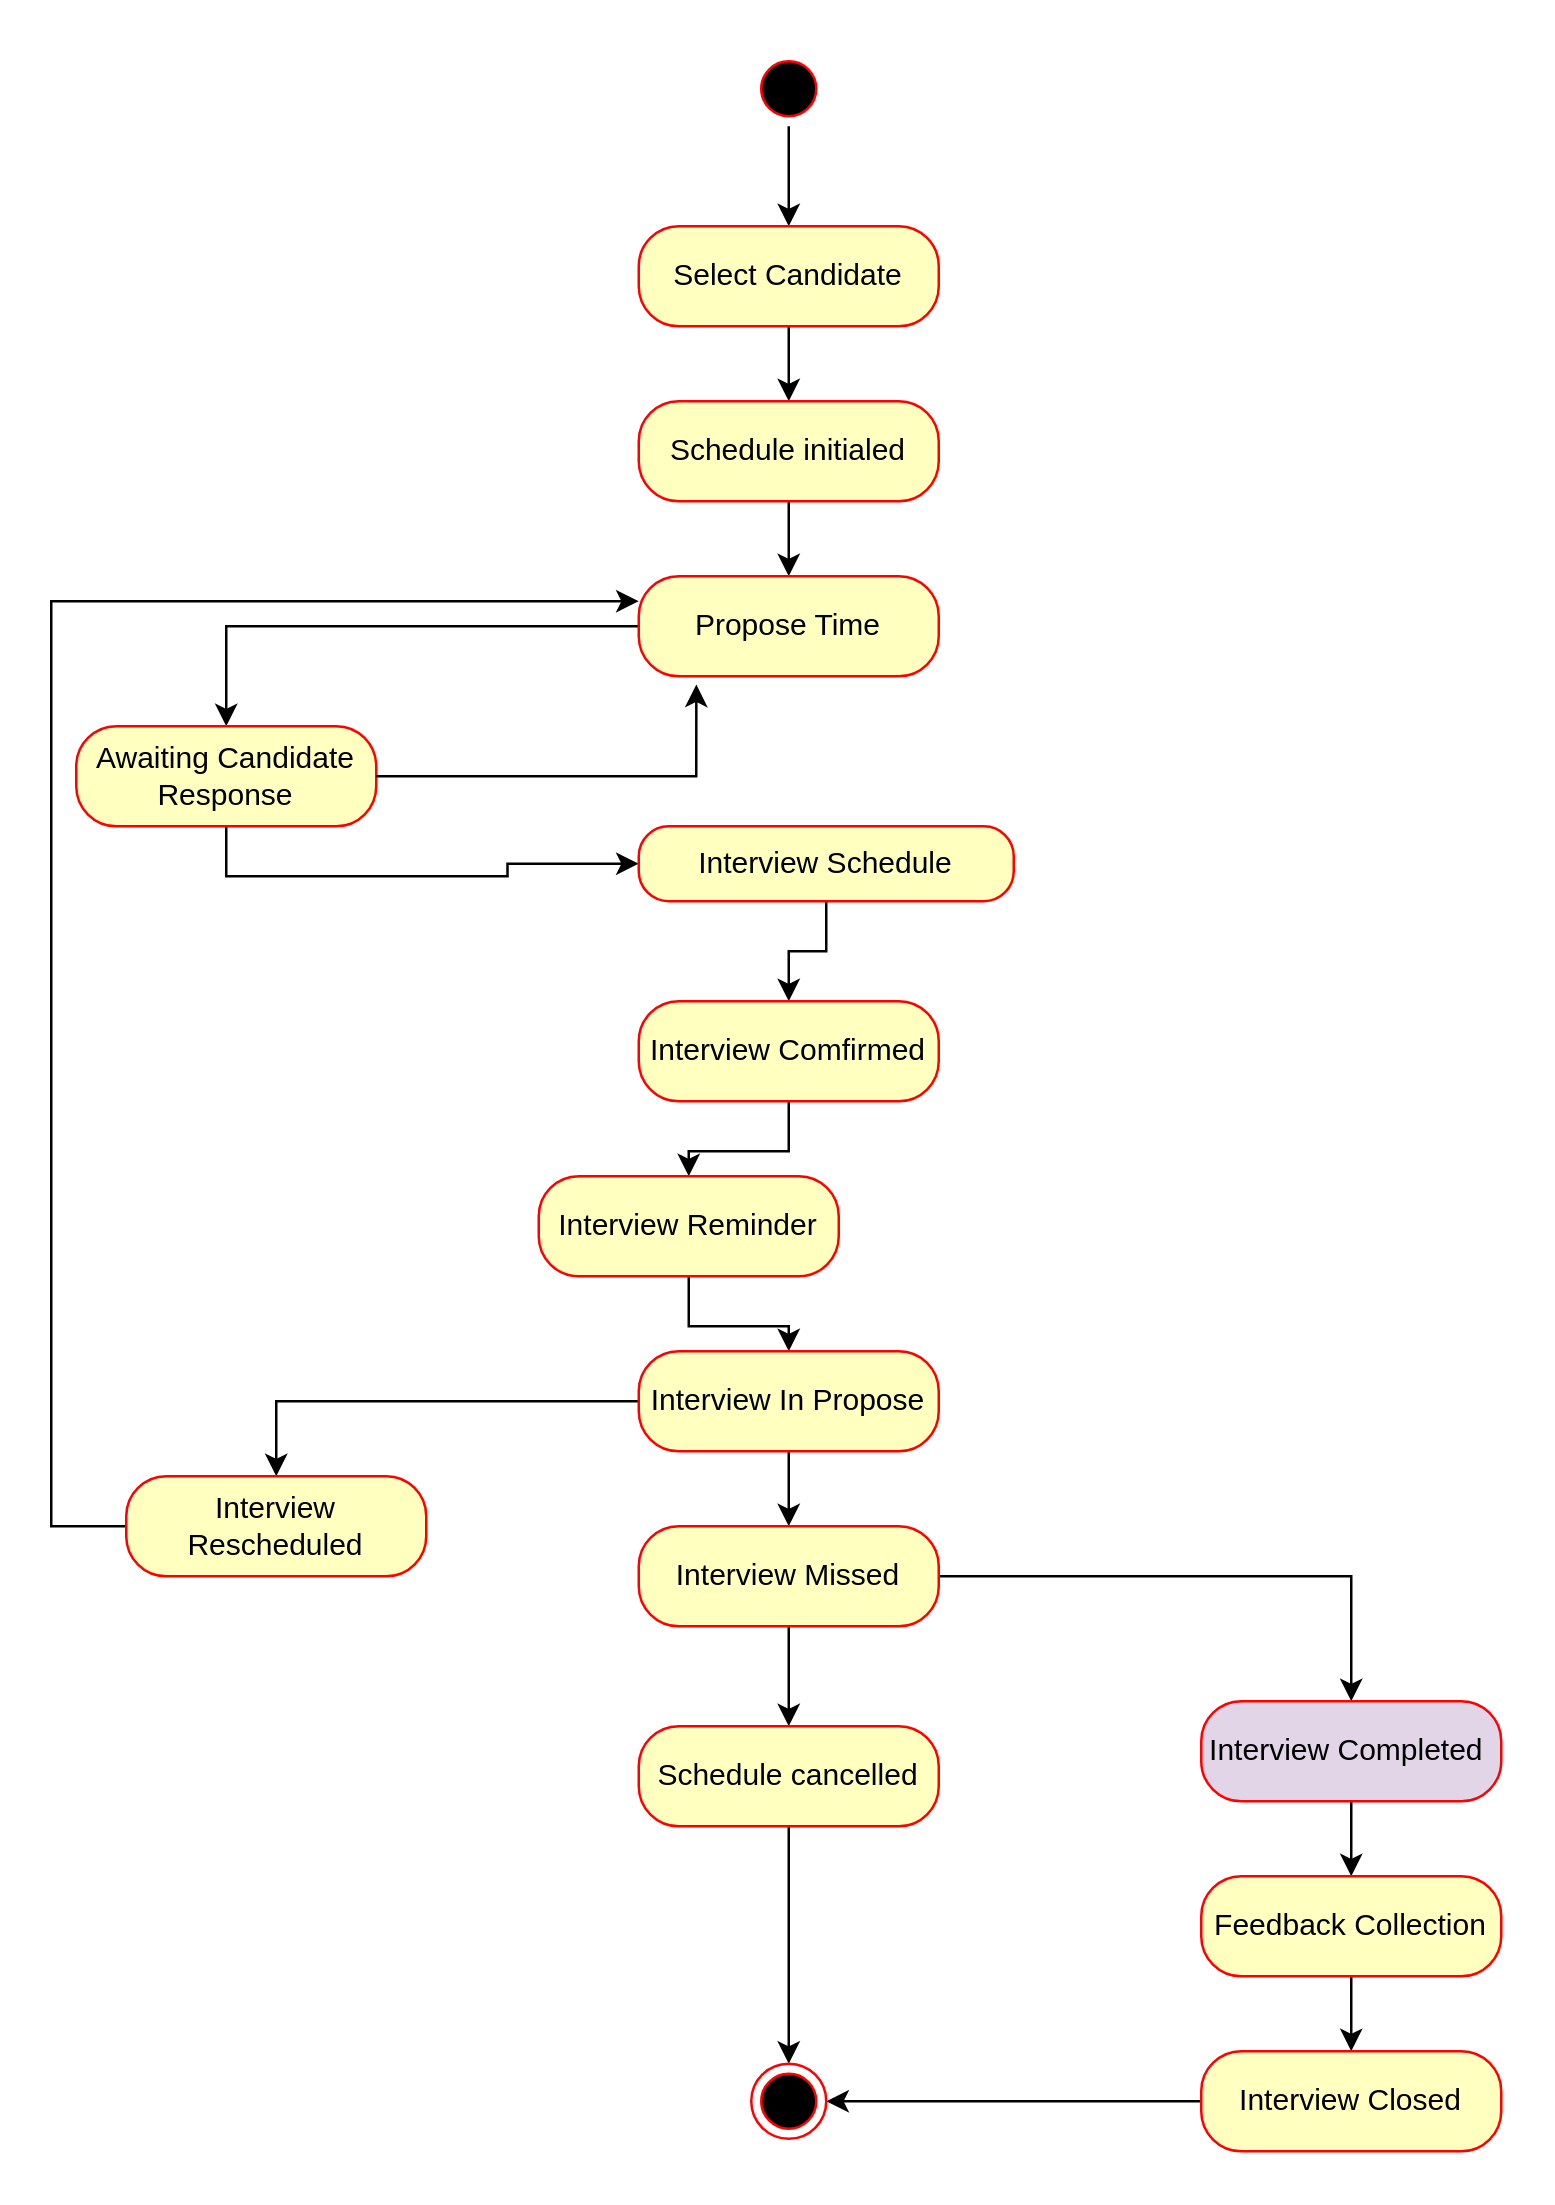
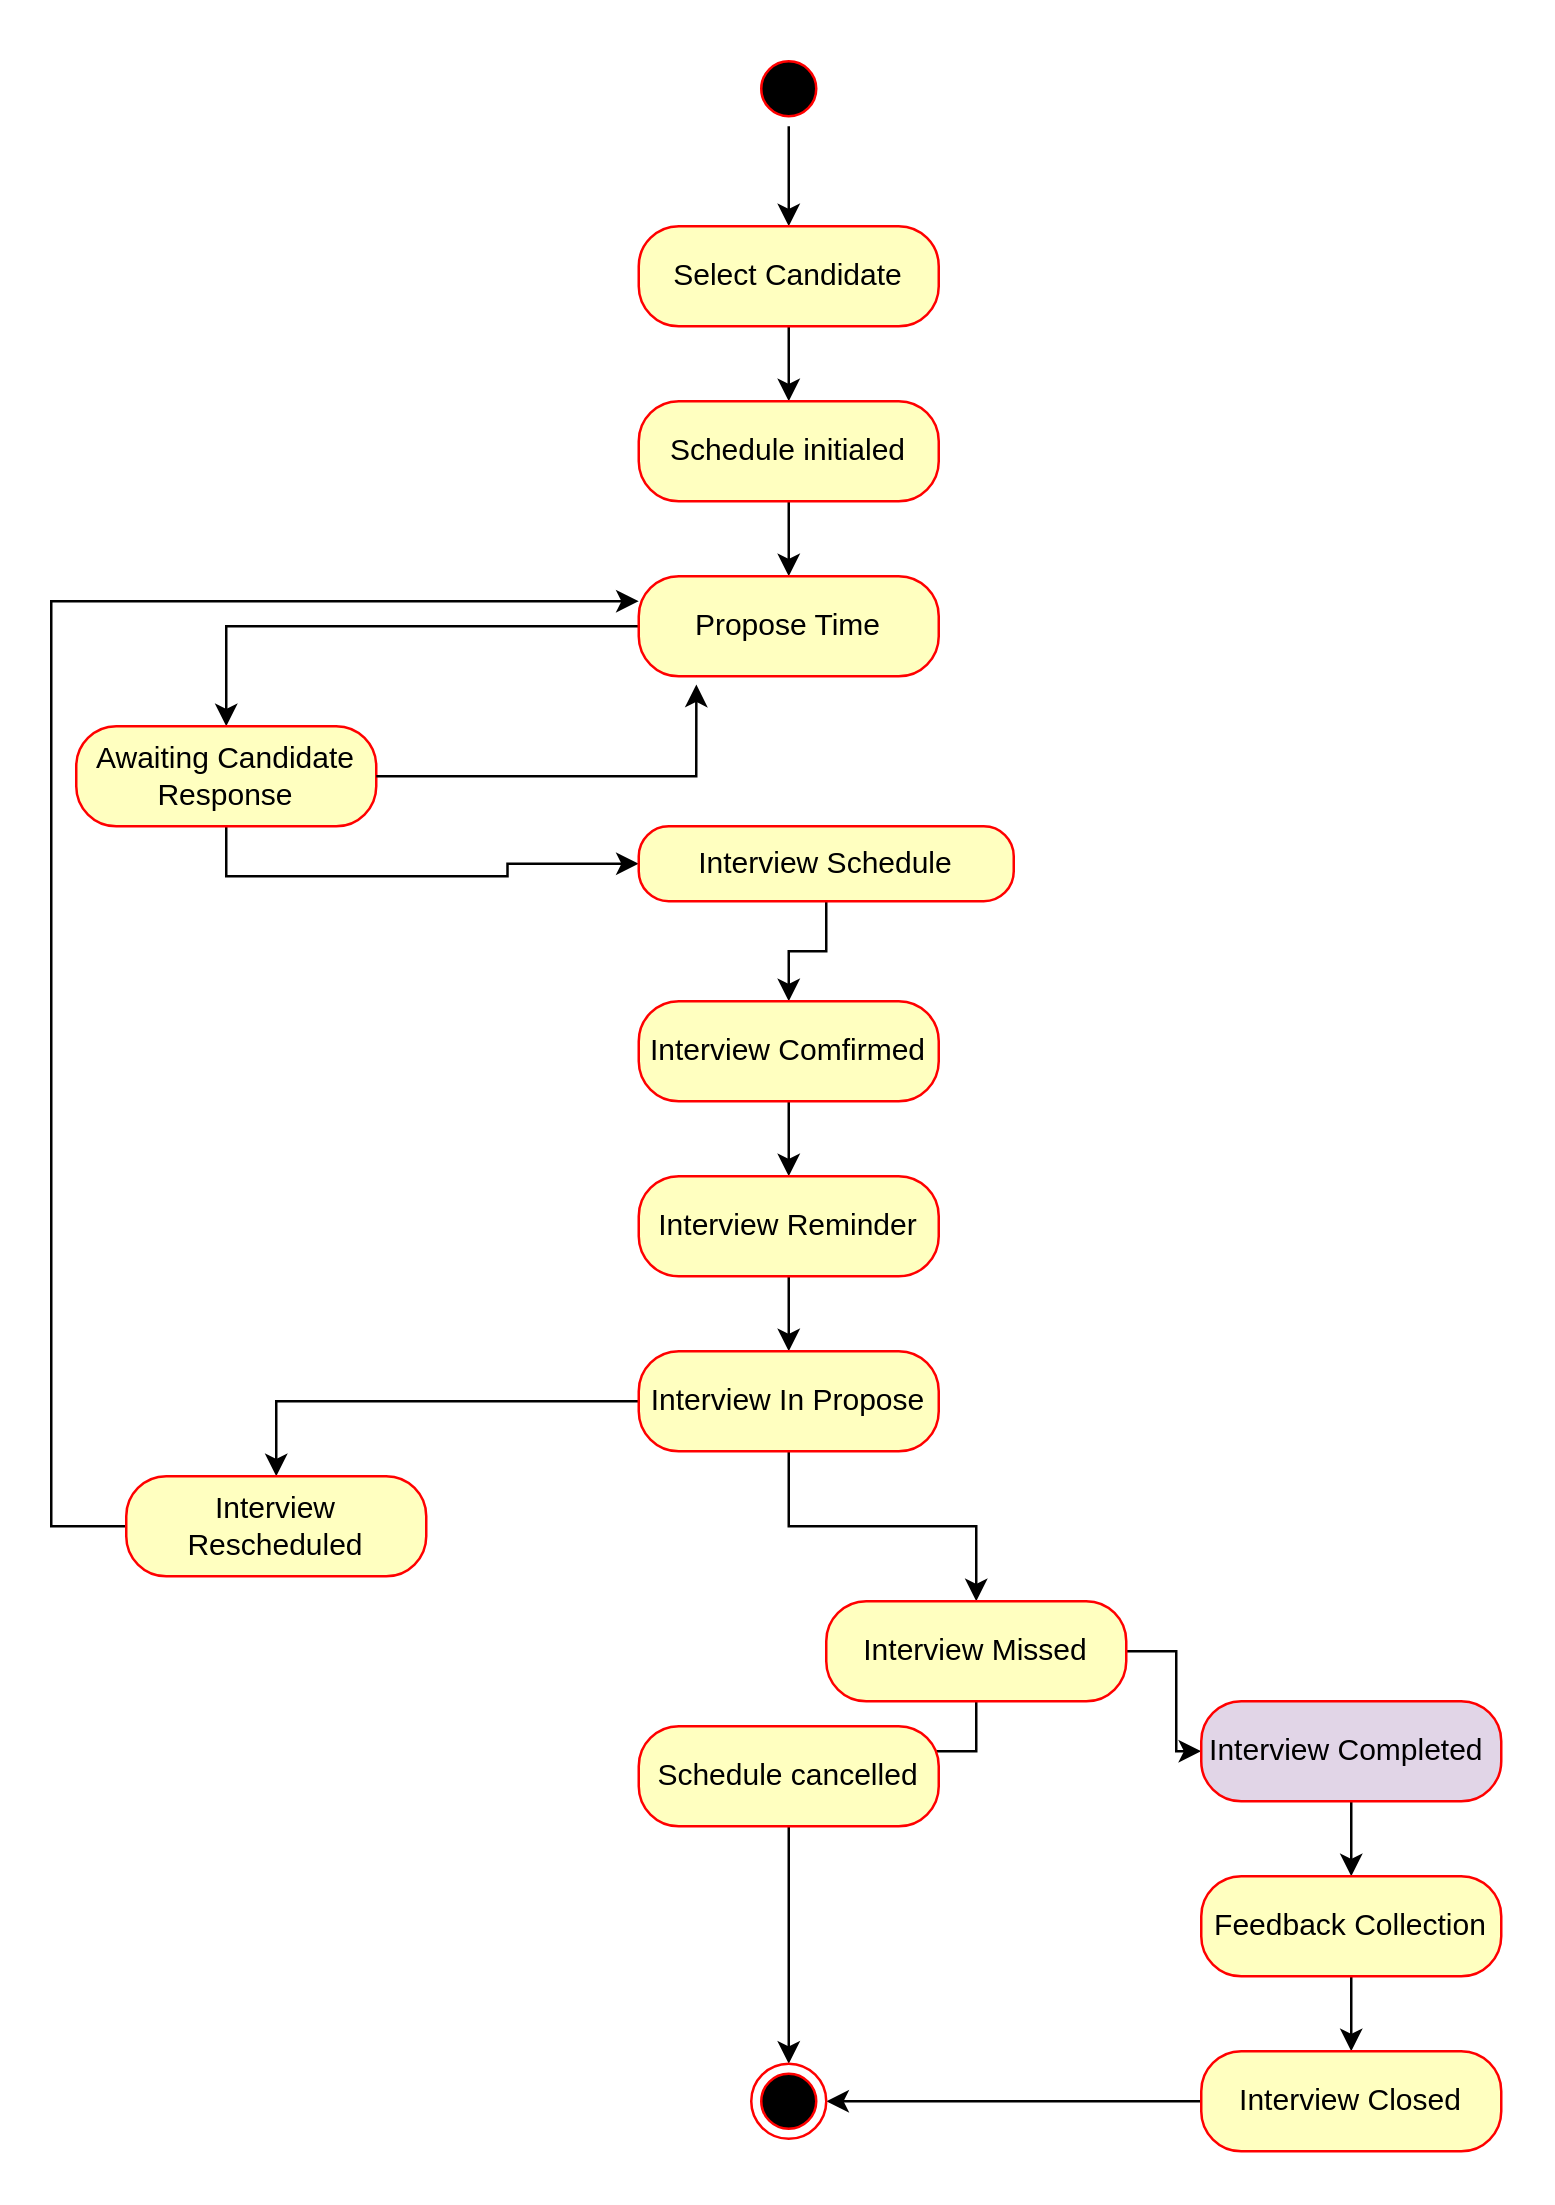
- <mxCell id="19" value="Interview Reminder" style="rounded=1;whiteSpace=wrap;html=1;arcSize=40;fontColor=#000000;fillColor=#ffffc0;strokeColor=#ff0000;" vertex="1" parent="1"><mxGeometry x="215" y="470" width="120" height="40" as="geometry" /></mxCell>
+ <mxCell id="19" value="Interview Reminder" style="rounded=1;whiteSpace=wrap;html=1;arcSize=40;fontColor=#000000;fillColor=#ffffc0;strokeColor=#ff0000;" vertex="1" parent="1"><mxGeometry x="255" y="470" width="120" height="40" as="geometry" /></mxCell>
- <mxCell id="27" value="Interview Missed" style="rounded=1;whiteSpace=wrap;html=1;arcSize=40;fontColor=#000000;fillColor=#ffffc0;strokeColor=#ff0000;" vertex="1" parent="1"><mxGeometry x="255" y="610" width="120" height="40" as="geometry" /></mxCell>
+ <mxCell id="27" value="Interview Missed" style="rounded=1;whiteSpace=wrap;html=1;arcSize=40;fontColor=#000000;fillColor=#ffffc0;strokeColor=#ff0000;" vertex="1" parent="1"><mxGeometry x="330" y="640" width="120" height="40" as="geometry" /></mxCell>
